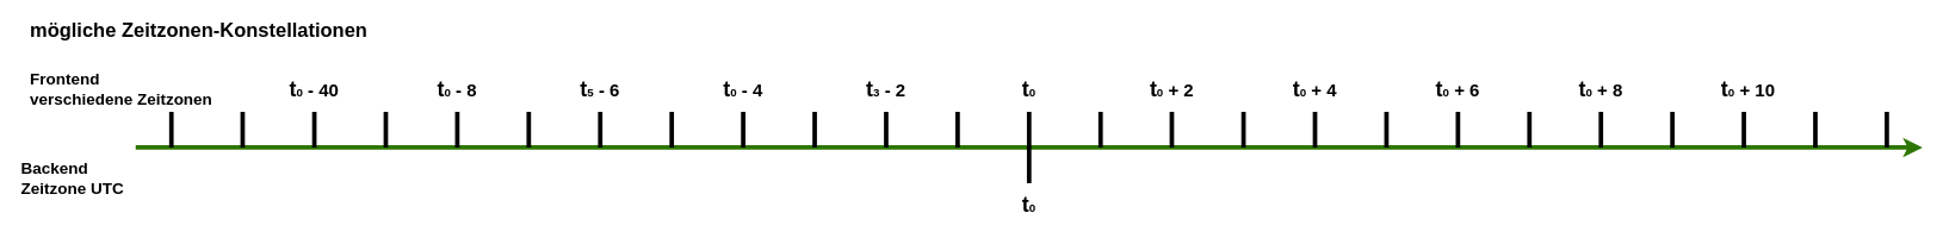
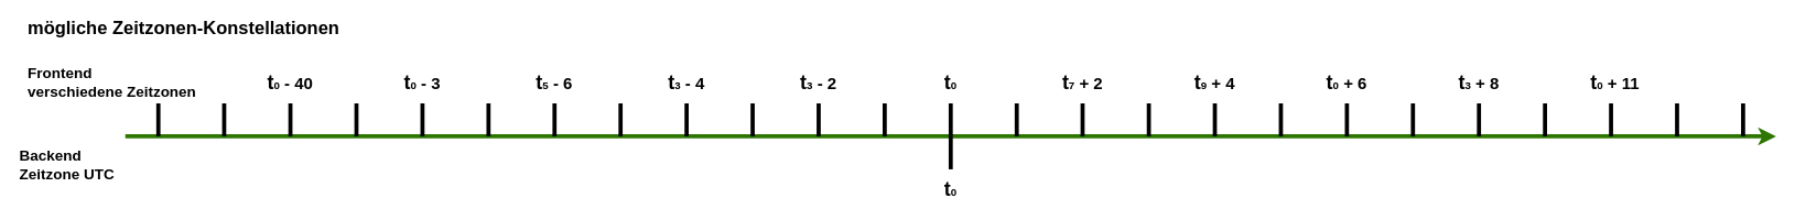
- <mxCell id="36" value="&lt;font style=&quot;font-size: 24px&quot;&gt;&lt;b&gt;t&lt;/b&gt;&lt;/font&gt;&lt;font size=&quot;1&quot;&gt;&lt;b style=&quot;font-size: 13px&quot;&gt;0&lt;/b&gt;&lt;b style=&quot;font-size: 20px&quot;&gt; - 8&lt;/b&gt;&lt;/font&gt;" style="text;html=1;strokeColor=none;fillColor=none;align=center;verticalAlign=middle;whiteSpace=wrap;rounded=0;" vertex="1" parent="1"><mxGeometry x="480" y="85" width="60" height="30" as="geometry" /></mxCell>
+ <mxCell id="36" value="&lt;font style=&quot;font-size: 24px&quot;&gt;&lt;b&gt;t&lt;/b&gt;&lt;/font&gt;&lt;font size=&quot;1&quot;&gt;&lt;b style=&quot;font-size: 13px&quot;&gt;0&lt;/b&gt;&lt;b style=&quot;font-size: 20px&quot;&gt; - 3&lt;/b&gt;&lt;/font&gt;" style="text;html=1;strokeColor=none;fillColor=none;align=center;verticalAlign=middle;whiteSpace=wrap;rounded=0;" vertex="1" parent="1"><mxGeometry x="480" y="85" width="60" height="30" as="geometry" /></mxCell>
- <mxCell id="34" value="&lt;font style=&quot;font-size: 24px&quot;&gt;&lt;b&gt;t&lt;/b&gt;&lt;/font&gt;&lt;font size=&quot;1&quot;&gt;&lt;b style=&quot;font-size: 13px&quot;&gt;0&lt;/b&gt;&lt;b style=&quot;font-size: 20px&quot;&gt; - 4&lt;/b&gt;&lt;/font&gt;" style="text;html=1;strokeColor=none;fillColor=none;align=center;verticalAlign=middle;whiteSpace=wrap;rounded=0;" vertex="1" parent="1"><mxGeometry x="800" y="85" width="60" height="30" as="geometry" /></mxCell>
+ <mxCell id="34" value="&lt;font style=&quot;font-size: 24px&quot;&gt;&lt;b&gt;t&lt;/b&gt;&lt;/font&gt;&lt;font size=&quot;1&quot;&gt;&lt;b style=&quot;font-size: 13px&quot;&gt;3&lt;/b&gt;&lt;b style=&quot;font-size: 20px&quot;&gt; - 4&lt;/b&gt;&lt;/font&gt;" style="text;html=1;strokeColor=none;fillColor=none;align=center;verticalAlign=middle;whiteSpace=wrap;rounded=0;" vertex="1" parent="1"><mxGeometry x="800" y="85" width="60" height="30" as="geometry" /></mxCell>
- <mxCell id="42" value="&lt;font style=&quot;font-size: 24px&quot;&gt;&lt;b&gt;t&lt;/b&gt;&lt;/font&gt;&lt;font size=&quot;1&quot;&gt;&lt;b style=&quot;font-size: 13px&quot;&gt;0&lt;/b&gt;&lt;b style=&quot;font-size: 20px&quot;&gt;&amp;nbsp;+ 2&lt;/b&gt;&lt;/font&gt;" style="text;html=1;strokeColor=none;fillColor=none;align=center;verticalAlign=middle;whiteSpace=wrap;rounded=0;" vertex="1" parent="1"><mxGeometry x="1280" y="85" width="60" height="30" as="geometry" /></mxCell>
+ <mxCell id="42" value="&lt;font style=&quot;font-size: 24px&quot;&gt;&lt;b&gt;t&lt;/b&gt;&lt;/font&gt;&lt;font size=&quot;1&quot;&gt;&lt;b style=&quot;font-size: 13px&quot;&gt;7&lt;/b&gt;&lt;b style=&quot;font-size: 20px&quot;&gt;&amp;nbsp;+ 2&lt;/b&gt;&lt;/font&gt;" style="text;html=1;strokeColor=none;fillColor=none;align=center;verticalAlign=middle;whiteSpace=wrap;rounded=0;" vertex="1" parent="1"><mxGeometry x="1280" y="85" width="60" height="30" as="geometry" /></mxCell>
- <mxCell id="41" value="&lt;font style=&quot;font-size: 24px&quot;&gt;&lt;b&gt;t&lt;/b&gt;&lt;/font&gt;&lt;font size=&quot;1&quot;&gt;&lt;b style=&quot;font-size: 13px&quot;&gt;0&lt;/b&gt;&lt;b style=&quot;font-size: 20px&quot;&gt;&amp;nbsp;+ 4&lt;/b&gt;&lt;/font&gt;" style="text;html=1;strokeColor=none;fillColor=none;align=center;verticalAlign=middle;whiteSpace=wrap;rounded=0;" vertex="1" parent="1"><mxGeometry x="1440" y="85" width="60" height="30" as="geometry" /></mxCell>
+ <mxCell id="41" value="&lt;font style=&quot;font-size: 24px&quot;&gt;&lt;b&gt;t&lt;/b&gt;&lt;/font&gt;&lt;font size=&quot;1&quot;&gt;&lt;b style=&quot;font-size: 13px&quot;&gt;9&lt;/b&gt;&lt;b style=&quot;font-size: 20px&quot;&gt;&amp;nbsp;+ 4&lt;/b&gt;&lt;/font&gt;" style="text;html=1;strokeColor=none;fillColor=none;align=center;verticalAlign=middle;whiteSpace=wrap;rounded=0;" vertex="1" parent="1"><mxGeometry x="1440" y="85" width="60" height="30" as="geometry" /></mxCell>
- <mxCell id="39" value="&lt;font style=&quot;font-size: 24px&quot;&gt;&lt;b&gt;t&lt;/b&gt;&lt;/font&gt;&lt;font size=&quot;1&quot;&gt;&lt;b style=&quot;font-size: 13px&quot;&gt;0&lt;/b&gt;&lt;b style=&quot;font-size: 20px&quot;&gt;&amp;nbsp;+ 8&lt;/b&gt;&lt;/font&gt;" style="text;html=1;strokeColor=none;fillColor=none;align=center;verticalAlign=middle;whiteSpace=wrap;rounded=0;" vertex="1" parent="1"><mxGeometry x="1760" y="85" width="60" height="30" as="geometry" /></mxCell>
+ <mxCell id="39" value="&lt;font style=&quot;font-size: 24px&quot;&gt;&lt;b&gt;t&lt;/b&gt;&lt;/font&gt;&lt;font size=&quot;1&quot;&gt;&lt;b style=&quot;font-size: 13px&quot;&gt;3&lt;/b&gt;&lt;b style=&quot;font-size: 20px&quot;&gt;&amp;nbsp;+ 8&lt;/b&gt;&lt;/font&gt;" style="text;html=1;strokeColor=none;fillColor=none;align=center;verticalAlign=middle;whiteSpace=wrap;rounded=0;" vertex="1" parent="1"><mxGeometry x="1760" y="85" width="60" height="30" as="geometry" /></mxCell>
- <mxCell id="38" value="&lt;font style=&quot;font-size: 24px&quot;&gt;&lt;b&gt;t&lt;/b&gt;&lt;/font&gt;&lt;font size=&quot;1&quot;&gt;&lt;b style=&quot;font-size: 13px&quot;&gt;0&lt;/b&gt;&lt;b style=&quot;font-size: 20px&quot;&gt;&amp;nbsp;+ 10&lt;/b&gt;&lt;/font&gt;" style="text;html=1;strokeColor=none;fillColor=none;align=center;verticalAlign=middle;whiteSpace=wrap;rounded=0;" vertex="1" parent="1"><mxGeometry x="1920" y="85" width="70" height="30" as="geometry" /></mxCell>
+ <mxCell id="38" value="&lt;font style=&quot;font-size: 24px&quot;&gt;&lt;b&gt;t&lt;/b&gt;&lt;/font&gt;&lt;font size=&quot;1&quot;&gt;&lt;b style=&quot;font-size: 13px&quot;&gt;0&lt;/b&gt;&lt;b style=&quot;font-size: 20px&quot;&gt;&amp;nbsp;+ 11&lt;/b&gt;&lt;/font&gt;" style="text;html=1;strokeColor=none;fillColor=none;align=center;verticalAlign=middle;whiteSpace=wrap;rounded=0;" vertex="1" parent="1"><mxGeometry x="1920" y="85" width="70" height="30" as="geometry" /></mxCell>
